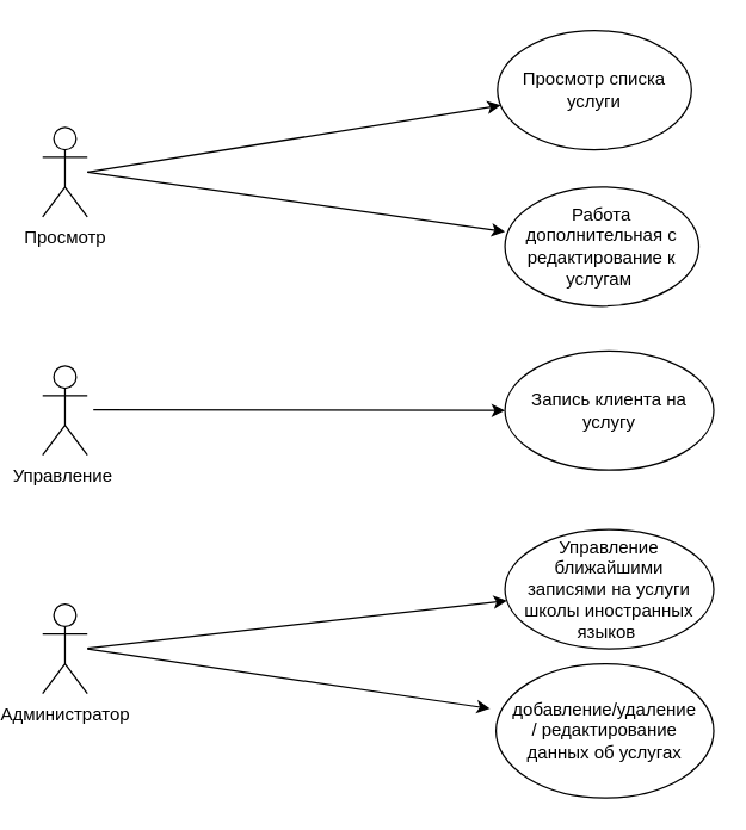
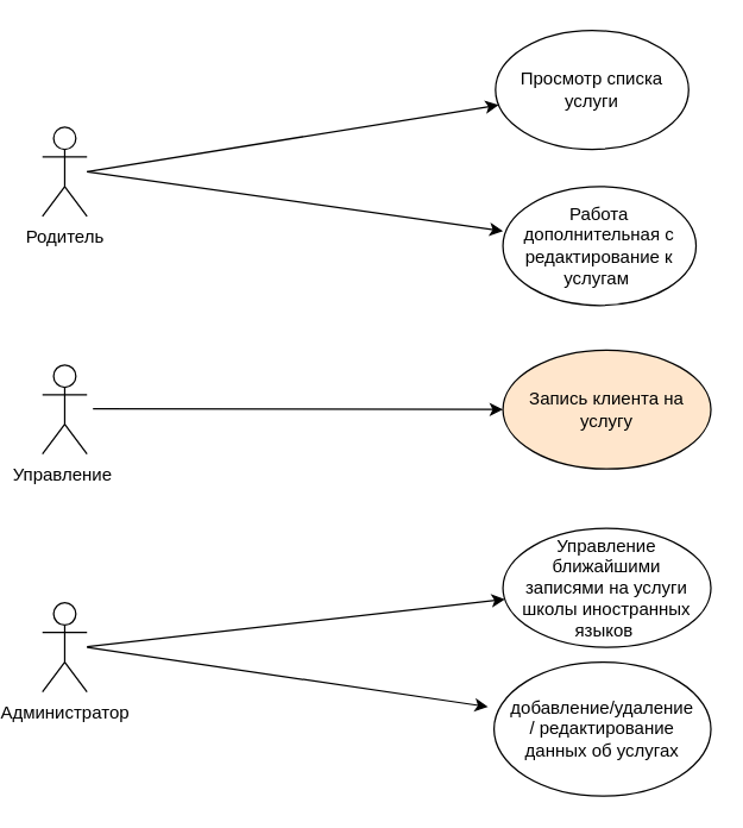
- <mxCell id="2" value="Просмотр" style="shape=umlActor;verticalLabelPosition=bottom;verticalAlign=top;html=1;outlineConnect=0;" vertex="1" parent="1"><mxGeometry x="20" y="85" width="30" height="60" as="geometry" /></mxCell>
+ <mxCell id="2" value="Родитель" style="shape=umlActor;verticalLabelPosition=bottom;verticalAlign=top;html=1;outlineConnect=0;" vertex="1" parent="1"><mxGeometry x="20" y="85" width="30" height="60" as="geometry" /></mxCell>
- <mxCell id="9" value="Запись клиента на&lt;br/&gt;услугу" style="ellipse;whiteSpace=wrap;html=1;" vertex="1" parent="1"><mxGeometry x="330" y="235" width="140" height="80" as="geometry" /></mxCell>
+ <mxCell id="9" value="Запись клиента на&lt;br/&gt;услугу" style="ellipse;whiteSpace=wrap;html=1;fillColor=#ffe6cc;" vertex="1" parent="1"><mxGeometry x="330" y="235" width="140" height="80" as="geometry" /></mxCell>
